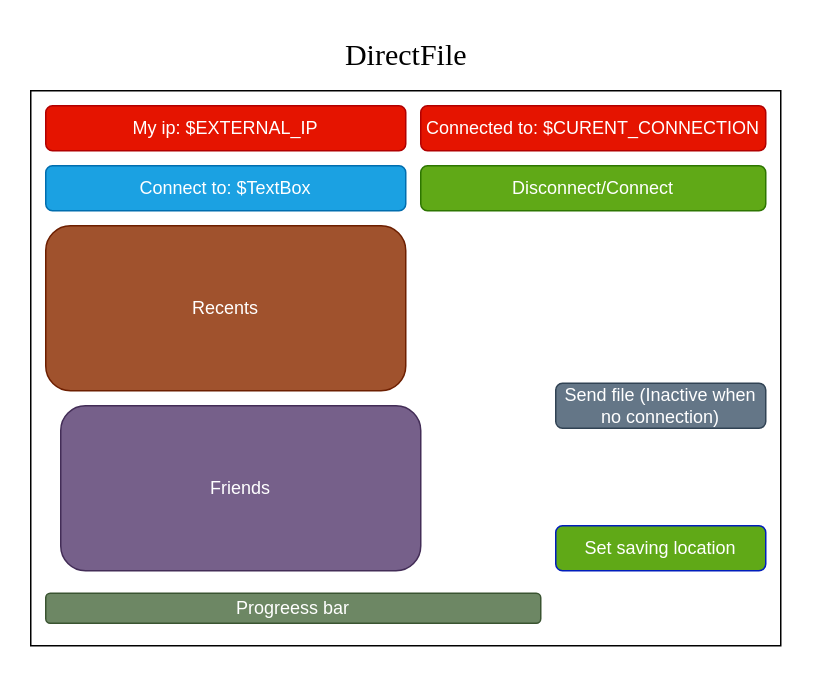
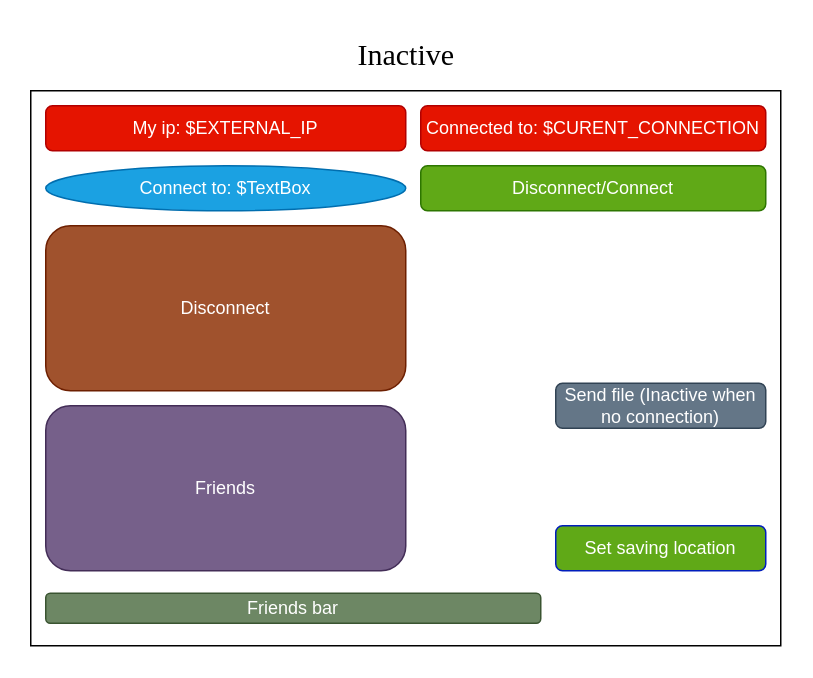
- <mxCell id="12" value="DirectFile" style="text;html=1;align=center;verticalAlign=middle;resizable=0;points=[];autosize=1;fontSize=20;fontFamily=Times New Roman;" vertex="1" parent="1"><mxGeometry x="220" y="20" width="100" height="30" as="geometry" /></mxCell>
+ <mxCell id="12" value="Inactive" style="text;html=1;align=center;verticalAlign=middle;resizable=0;points=[];autosize=1;fontSize=20;fontFamily=Times New Roman;" vertex="1" parent="1"><mxGeometry x="220" y="20" width="100" height="30" as="geometry" /></mxCell>
- <mxCell id="7" value="&lt;span&gt;Connect to: $TextBox&lt;/span&gt;" style="rounded=1;whiteSpace=wrap;html=1;fillColor=#1ba1e2;strokeColor=#006EAF;fontColor=#ffffff;" vertex="1" parent="1"><mxGeometry x="30" y="110" width="240" height="30" as="geometry" /></mxCell>
+ <mxCell id="7" value="&lt;span&gt;Connect to: $TextBox&lt;/span&gt;" style="ellipse;whiteSpace=wrap;html=1;fillColor=#1ba1e2;strokeColor=#006EAF;fontColor=#ffffff;" vertex="1" parent="1"><mxGeometry x="30" y="110" width="240" height="30" as="geometry" /></mxCell>
- <mxCell id="6" value="Recents" style="rounded=1;whiteSpace=wrap;html=1;fillColor=#a0522d;strokeColor=#6D1F00;fontColor=#ffffff;" vertex="1" parent="1"><mxGeometry x="30" y="150" width="240" height="110" as="geometry" /></mxCell>
+ <mxCell id="6" value="Disconnect" style="rounded=1;whiteSpace=wrap;html=1;fillColor=#a0522d;strokeColor=#6D1F00;fontColor=#ffffff;" vertex="1" parent="1"><mxGeometry x="30" y="150" width="240" height="110" as="geometry" /></mxCell>
- <mxCell id="5" value="Friends" style="rounded=1;whiteSpace=wrap;html=1;fillColor=#76608a;strokeColor=#432D57;fontColor=#ffffff;" vertex="1" parent="1"><mxGeometry x="40" y="270" width="240" height="110" as="geometry" /></mxCell>
+ <mxCell id="5" value="Friends" style="rounded=1;whiteSpace=wrap;html=1;fillColor=#76608a;strokeColor=#432D57;fontColor=#ffffff;" vertex="1" parent="1"><mxGeometry x="30" y="270" width="240" height="110" as="geometry" /></mxCell>
- <mxCell id="3" value="Progreess bar" style="rounded=1;whiteSpace=wrap;html=1;fillColor=#6d8764;strokeColor=#3A5431;fontColor=#ffffff;" vertex="1" parent="1"><mxGeometry x="30" y="395" width="330" height="20" as="geometry" /></mxCell>
+ <mxCell id="3" value="Friends bar" style="rounded=1;whiteSpace=wrap;html=1;fillColor=#6d8764;strokeColor=#3A5431;fontColor=#ffffff;" vertex="1" parent="1"><mxGeometry x="30" y="395" width="330" height="20" as="geometry" /></mxCell>
